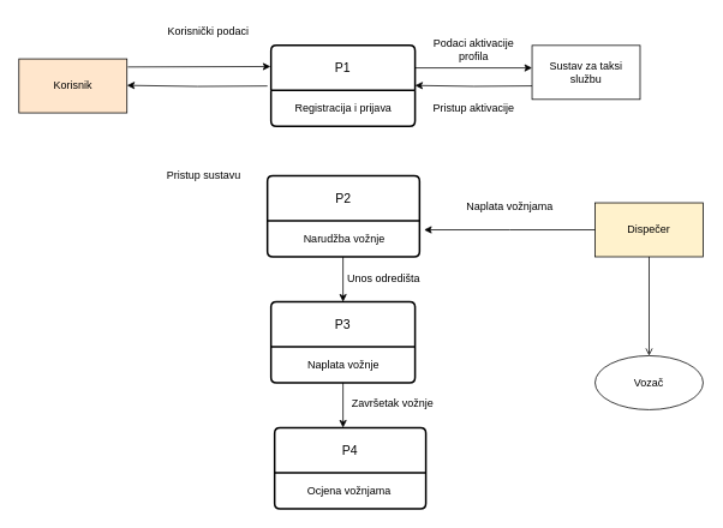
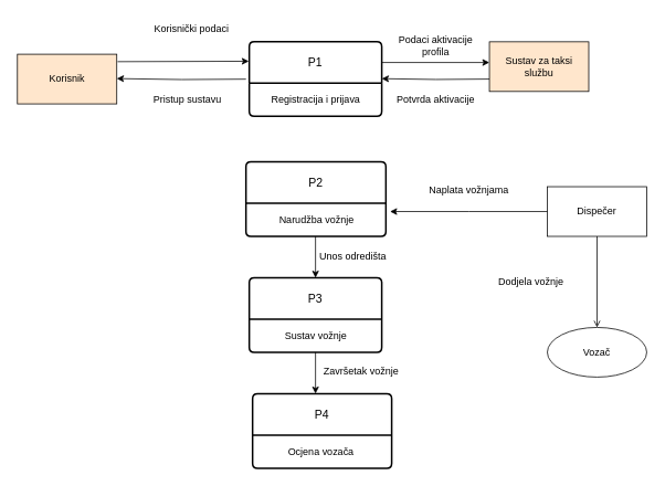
- <mxCell id="18" value="Sustav za taksi službu" style="rounded=0;whiteSpace=wrap;html=1;" parent="1" vertex="1"><mxGeometry x="590" y="50" width="120" height="60" as="geometry" /></mxCell>
+ <mxCell id="18" value="Sustav za taksi službu" style="rounded=0;whiteSpace=wrap;html=1;fillColor=#ffe6cc;" parent="1" vertex="1"><mxGeometry x="590" y="50" width="120" height="60" as="geometry" /></mxCell>
- <mxCell id="21" value="Pristup aktivacije" style="text;html=1;align=center;verticalAlign=middle;resizable=0;points=[];autosize=1;strokeColor=none;fillColor=none;" parent="1" vertex="1"><mxGeometry x="465" y="105" width="120" height="30" as="geometry" /></mxCell>
+ <mxCell id="21" value="Potvrda aktivacije" style="text;html=1;align=center;verticalAlign=middle;resizable=0;points=[];autosize=1;strokeColor=none;fillColor=none;" parent="1" vertex="1"><mxGeometry x="465" y="105" width="120" height="30" as="geometry" /></mxCell>
- <mxCell id="8" value="Pristup sustavu" style="text;html=1;align=center;verticalAlign=middle;resizable=0;points=[];autosize=1;strokeColor=none;fillColor=none;" parent="1" vertex="1"><mxGeometry x="170" y="180" width="110" height="30" as="geometry" /></mxCell>
+ <mxCell id="8" value="Pristup sustavu" style="text;html=1;align=center;verticalAlign=middle;resizable=0;points=[];autosize=1;strokeColor=none;fillColor=none;" parent="1" vertex="1"><mxGeometry x="170" y="105" width="110" height="30" as="geometry" /></mxCell>
- <mxCell id="15" value="Dispečer" style="rounded=0;whiteSpace=wrap;html=1;fillColor=#fff2cc;" parent="1" vertex="1"><mxGeometry x="660" y="225" width="120" height="60" as="geometry" /></mxCell>
+ <mxCell id="15" value="Dispečer" style="rounded=0;whiteSpace=wrap;html=1;" parent="1" vertex="1"><mxGeometry x="660" y="225" width="120" height="60" as="geometry" /></mxCell>
+ <mxCell id="29" value="Dodjela vožnje" style="text;html=1;align=center;verticalAlign=middle;resizable=0;points=[];autosize=1;strokeColor=none;fillColor=none;" vertex="1" parent="1"><mxGeometry x="590" y="325" width="100" height="30" as="geometry" /></mxCell>
- <mxCell id="12" value="Naplata vožnje" style="text;html=1;align=center;verticalAlign=middle;resizable=0;points=[];autosize=1;strokeColor=none;fillColor=none;" parent="11" vertex="1"><mxGeometry y="50" width="160" height="40" as="geometry" /></mxCell>
+ <mxCell id="12" value="Sustav vožnje" style="text;html=1;align=center;verticalAlign=middle;resizable=0;points=[];autosize=1;strokeColor=none;fillColor=none;" parent="11" vertex="1"><mxGeometry y="50" width="160" height="40" as="geometry" /></mxCell>
- <mxCell id="25" value="Ocjena vožnjama&amp;nbsp;" style="text;html=1;align=center;verticalAlign=middle;resizable=0;points=[];autosize=1;strokeColor=none;fillColor=none;" parent="24" vertex="1"><mxGeometry y="50" width="168" height="40" as="geometry" /></mxCell>
+ <mxCell id="25" value="Ocjena vozača&amp;nbsp;" style="text;html=1;align=center;verticalAlign=middle;resizable=0;points=[];autosize=1;strokeColor=none;fillColor=none;" parent="24" vertex="1"><mxGeometry y="50" width="168" height="40" as="geometry" /></mxCell>
